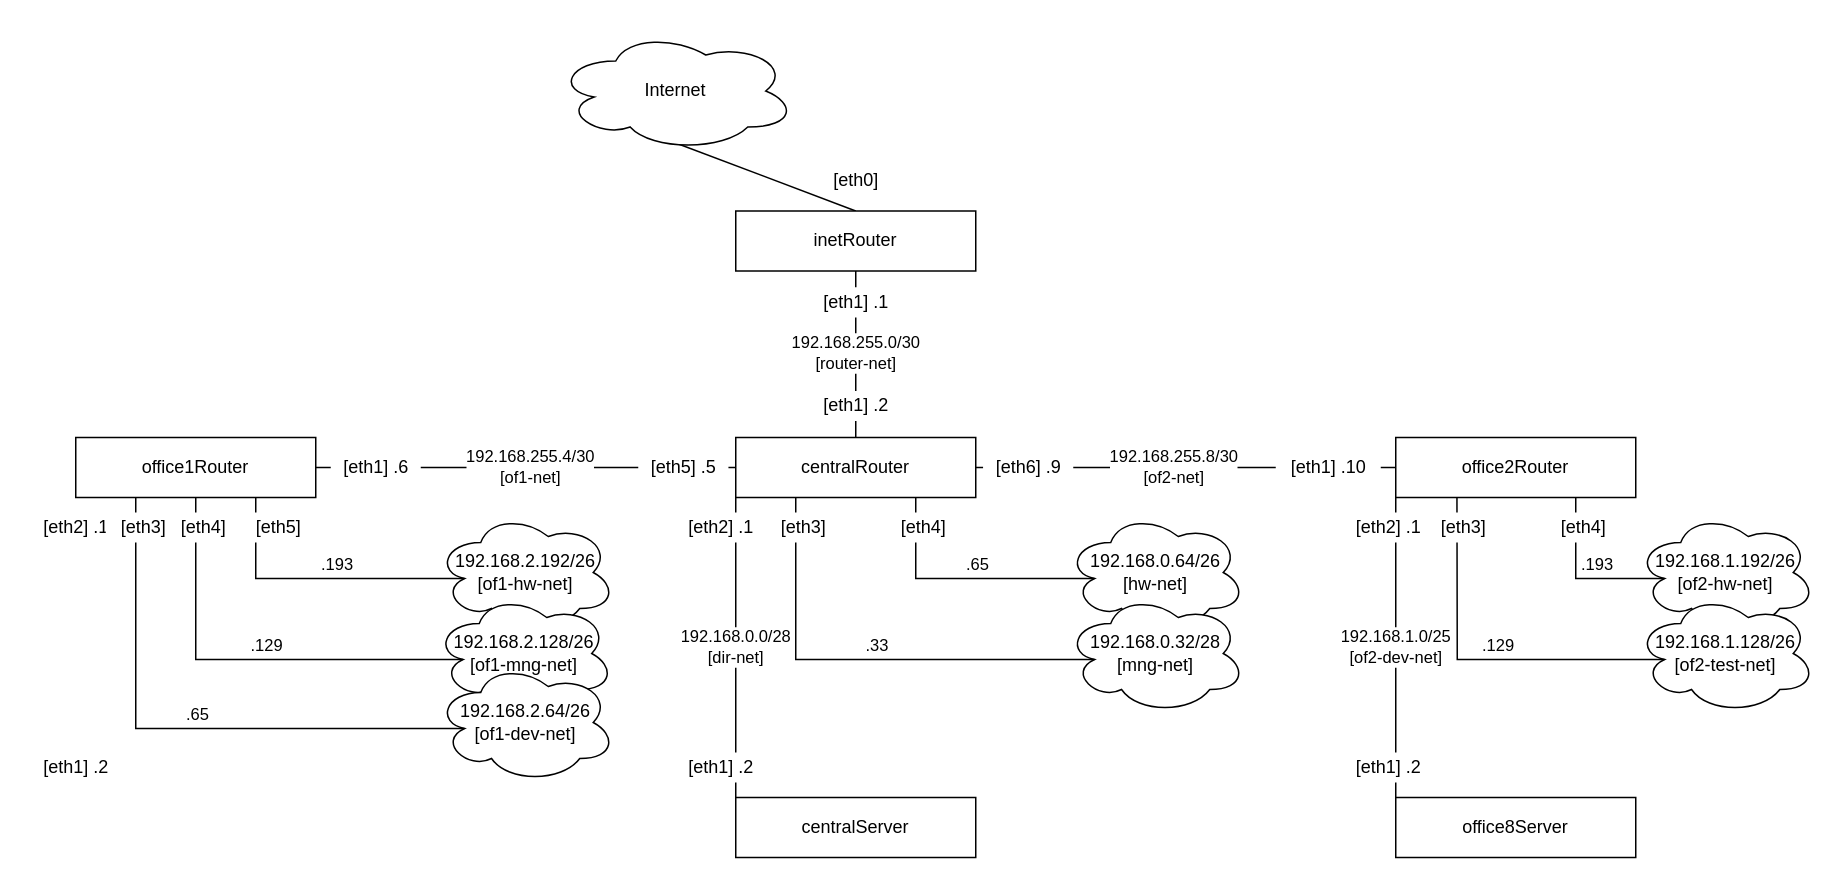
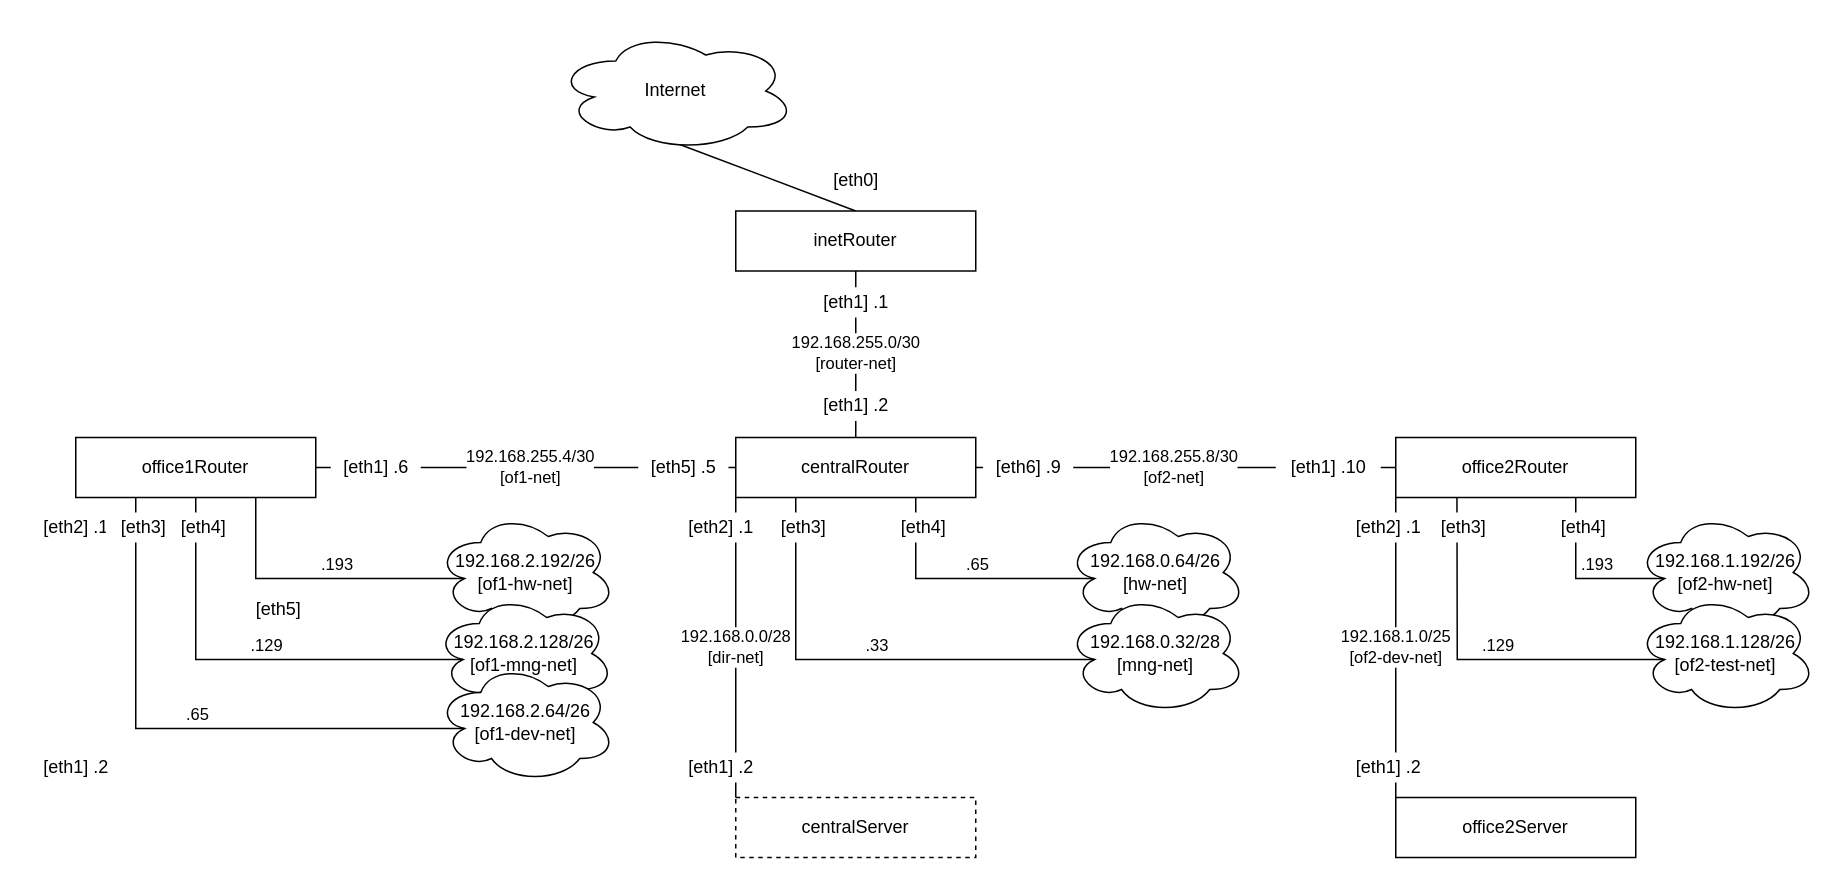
- <mxCell id="41" value="&lt;div&gt;[eth5]&lt;/div&gt;" style="text;html=1;resizable=0;autosize=1;align=center;verticalAlign=middle;points=[];strokeColor=none;rounded=0;fillColor=#ffffff;glass=0;shadow=0;" vertex="1" parent="1"><mxGeometry x="160" y="341" width="50" height="20" as="geometry" /></mxCell>
+ <mxCell id="41" value="&lt;div&gt;[eth5]&lt;/div&gt;" style="text;html=1;resizable=0;autosize=1;align=center;verticalAlign=middle;points=[];strokeColor=none;rounded=0;fillColor=#ffffff;glass=0;shadow=0;" vertex="1" parent="1"><mxGeometry x="160" y="396" width="50" height="20" as="geometry" /></mxCell>
- <mxCell id="27" value="&lt;div&gt;centralServer&lt;/div&gt;" style="rounded=0;whiteSpace=wrap;html=1;" vertex="1" parent="1"><mxGeometry x="490" y="531" width="160" height="40" as="geometry" /></mxCell>
+ <mxCell id="27" value="&lt;div&gt;centralServer&lt;/div&gt;" style="rounded=0;whiteSpace=wrap;html=1;dashed=1;" vertex="1" parent="1"><mxGeometry x="490" y="531" width="160" height="40" as="geometry" /></mxCell>
- <mxCell id="8" value="&lt;div&gt;office8Server&lt;/div&gt;" style="rounded=0;whiteSpace=wrap;html=1;" vertex="1" parent="1"><mxGeometry x="930" y="531" width="160" height="40" as="geometry" /></mxCell>
+ <mxCell id="8" value="&lt;div&gt;office2Server&lt;/div&gt;" style="rounded=0;whiteSpace=wrap;html=1;" vertex="1" parent="1"><mxGeometry x="930" y="531" width="160" height="40" as="geometry" /></mxCell>
